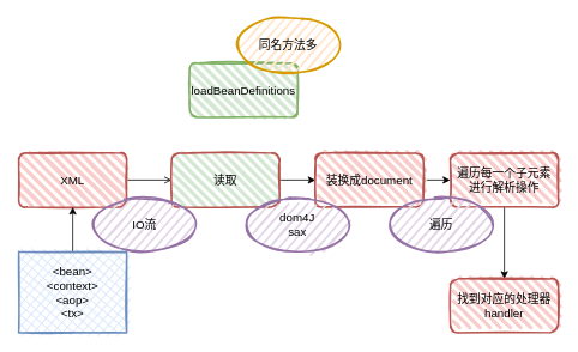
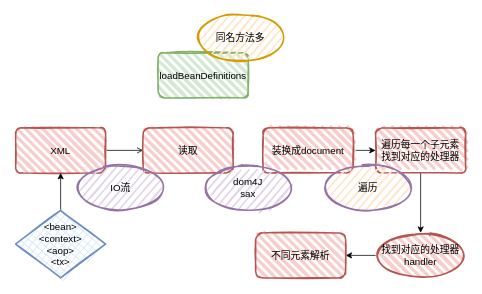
- <mxCell id="7" value="&lt;span style=&quot;font-size: 13px;&quot;&gt;读取&lt;/span&gt;" style="rounded=1;whiteSpace=wrap;html=1;strokeWidth=2;fillWeight=4;hachureGap=8;hachureAngle=45;fillColor=#d5e8d4;sketch=1;strokeColor=#b85450;" vertex="1" parent="1"><mxGeometry x="190" y="170" width="120" height="60" as="geometry" /></mxCell>
+ <mxCell id="7" value="&lt;span style=&quot;font-size: 13px;&quot;&gt;读取&lt;/span&gt;" style="rounded=1;whiteSpace=wrap;html=1;strokeWidth=2;fillWeight=4;hachureGap=8;hachureAngle=45;fillColor=#f8cecc;sketch=1;strokeColor=#b85450;" vertex="1" parent="1"><mxGeometry x="190" y="170" width="120" height="60" as="geometry" /></mxCell>
- <mxCell id="6" style="edgeStyle=orthogonalEdgeStyle;rounded=0;orthogonalLoop=1;jettySize=auto;html=1;exitX=1;exitY=0.5;exitDx=0;exitDy=0;entryX=0;entryY=0.5;entryDx=0;entryDy=0;fontSize=13;" edge="1" parent="1" source="7" target="9"><mxGeometry relative="1" as="geometry" /></mxCell>
- <mxCell id="11" value="&lt;span style=&quot;font-size: 13px;&quot;&gt;遍历每一个子元素&lt;br&gt;进行解析操作&lt;br&gt;&lt;/span&gt;" style="rounded=1;whiteSpace=wrap;html=1;strokeWidth=2;fillWeight=4;hachureGap=8;hachureAngle=45;fillColor=#f8cecc;sketch=1;strokeColor=#b85450;" vertex="1" parent="1"><mxGeometry x="500" y="170" width="120" height="60" as="geometry" /></mxCell>
+ <mxCell id="11" value="&lt;span style=&quot;font-size: 13px;&quot;&gt;遍历每一个子元素&lt;br&gt;找到对应的处理器&lt;br&gt;&lt;/span&gt;" style="rounded=1;whiteSpace=wrap;html=1;strokeWidth=2;fillWeight=4;hachureGap=8;hachureAngle=45;fillColor=#f8cecc;sketch=1;strokeColor=#b85450;" vertex="1" parent="1"><mxGeometry x="500" y="170" width="120" height="60" as="geometry" /></mxCell>
- <mxCell id="17" value="遍历" style="ellipse;whiteSpace=wrap;html=1;strokeWidth=2;fillWeight=2;hachureGap=8;fillColor=#e1d5e7;fillStyle=dots;sketch=1;fontSize=13;strokeColor=#9673a6;" vertex="1" parent="1"><mxGeometry x="430" y="220" width="120" height="60" as="geometry" /></mxCell>
+ <mxCell id="17" value="遍历" style="ellipse;whiteSpace=wrap;html=1;strokeWidth=2;fillWeight=2;hachureGap=8;fillColor=#ffe6cc;fillStyle=dots;sketch=1;fontSize=13;strokeColor=#9673a6;" vertex="1" parent="1"><mxGeometry x="430" y="220" width="120" height="60" as="geometry" /></mxCell>
- <mxCell id="19" value="&amp;lt;bean&amp;gt;&lt;br&gt;&amp;lt;context&amp;gt;&lt;br&gt;&amp;lt;aop&amp;gt;&lt;br&gt;&amp;lt;tx&amp;gt;" style="whiteSpace=wrap;html=1;strokeWidth=2;fillWeight=-1;hachureGap=8;fillStyle=cross-hatch;fillColor=#dae8fc;sketch=1;fontSize=13;strokeColor=#6c8ebf;rounded=0;" vertex="1" parent="1"><mxGeometry x="20" y="280" width="120" height="90" as="geometry" /></mxCell>
+ <mxCell id="19" value="&amp;lt;bean&amp;gt;&lt;br&gt;&amp;lt;context&amp;gt;&lt;br&gt;&amp;lt;aop&amp;gt;&lt;br&gt;&amp;lt;tx&amp;gt;" style="rhombus;whiteSpace=wrap;html=1;strokeWidth=2;fillWeight=-1;hachureGap=8;fillStyle=cross-hatch;fillColor=#dae8fc;sketch=1;fontSize=13;strokeColor=#6c8ebf;" vertex="1" parent="1"><mxGeometry x="20" y="280" width="120" height="90" as="geometry" /></mxCell>
+ <mxCell id="14" value="&lt;span style=&quot;font-size: 13px;&quot;&gt;不同元素解析&lt;/span&gt;" style="rounded=1;whiteSpace=wrap;html=1;strokeWidth=2;fillWeight=4;hachureGap=8;hachureAngle=45;fillColor=#f8cecc;sketch=1;strokeColor=#b85450;" vertex="1" parent="1"><mxGeometry x="340" y="310" width="120" height="60" as="geometry" /></mxCell>
+ <mxCell id="12" style="edgeStyle=orthogonalEdgeStyle;rounded=0;orthogonalLoop=1;jettySize=auto;html=1;exitX=0;exitY=0.5;exitDx=0;exitDy=0;fontSize=13;" edge="1" parent="1" source="13" target="14"><mxGeometry relative="1" as="geometry" /></mxCell>
- <mxCell id="13" value="&lt;span style=&quot;font-size: 13px;&quot;&gt;找到对应的处理器&lt;br&gt;handler&lt;br&gt;&lt;/span&gt;" style="rounded=1;whiteSpace=wrap;html=1;strokeWidth=2;fillWeight=4;hachureGap=8;hachureAngle=45;fillColor=#f8cecc;sketch=1;strokeColor=#b85450;" vertex="1" parent="1"><mxGeometry x="500" y="310" width="120" height="60" as="geometry" /></mxCell>
+ <mxCell id="13" value="&lt;span style=&quot;font-size: 13px;&quot;&gt;找到对应的处理器&lt;br&gt;handler&lt;br&gt;&lt;/span&gt;" style="ellipse;whiteSpace=wrap;html=1;strokeWidth=2;fillWeight=4;hachureGap=8;hachureAngle=45;fillColor=#f8cecc;sketch=1;strokeColor=#b85450;" vertex="1" parent="1"><mxGeometry x="500" y="310" width="120" height="60" as="geometry" /></mxCell>
